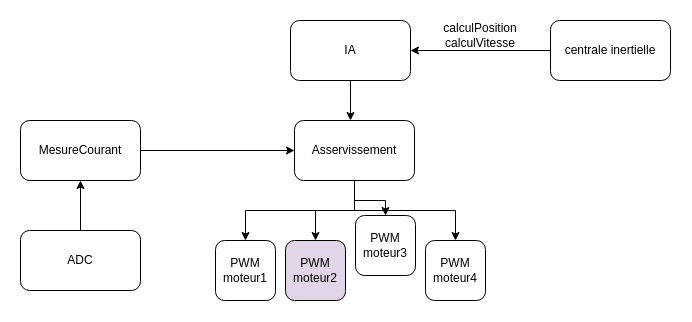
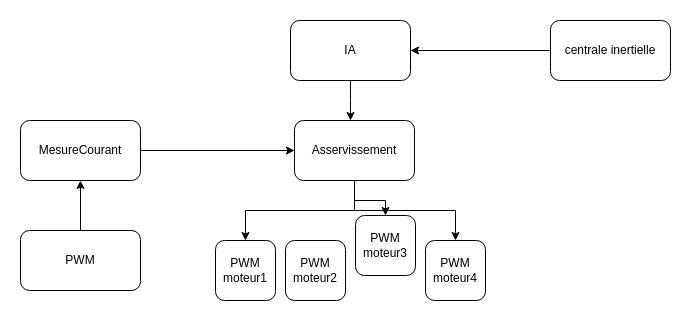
- <mxCell id="19" value="calculPosition&lt;br&gt;calculVitesse" style="text;html=1;strokeColor=none;fillColor=none;align=center;verticalAlign=middle;whiteSpace=wrap;rounded=0;" vertex="1" parent="1"><mxGeometry x="450" y="20" width="60" height="30" as="geometry" /></mxCell>
- <mxCell id="4" style="edgeStyle=orthogonalEdgeStyle;rounded=0;orthogonalLoop=1;jettySize=auto;html=1;exitX=0.5;exitY=1;exitDx=0;exitDy=0;entryX=0.5;entryY=0;entryDx=0;entryDy=0;" edge="1" parent="1" source="8" target="14"><mxGeometry relative="1" as="geometry" /></mxCell>
- <mxCell id="12" value="ADC" style="rounded=1;whiteSpace=wrap;html=1;" vertex="1" parent="1"><mxGeometry x="20" y="230" width="120" height="60" as="geometry" /></mxCell>
+ <mxCell id="12" value="PWM" style="rounded=1;whiteSpace=wrap;html=1;" vertex="1" parent="1"><mxGeometry x="20" y="230" width="120" height="60" as="geometry" /></mxCell>
- <mxCell id="14" value="PWM&lt;br&gt;moteur2" style="rounded=1;whiteSpace=wrap;html=1;fillColor=#e1d5e7;" vertex="1" parent="1"><mxGeometry x="285" y="240" width="60" height="60" as="geometry" /></mxCell>
+ <mxCell id="14" value="PWM&lt;br&gt;moteur2" style="rounded=1;whiteSpace=wrap;html=1;" vertex="1" parent="1"><mxGeometry x="285" y="240" width="60" height="60" as="geometry" /></mxCell>
